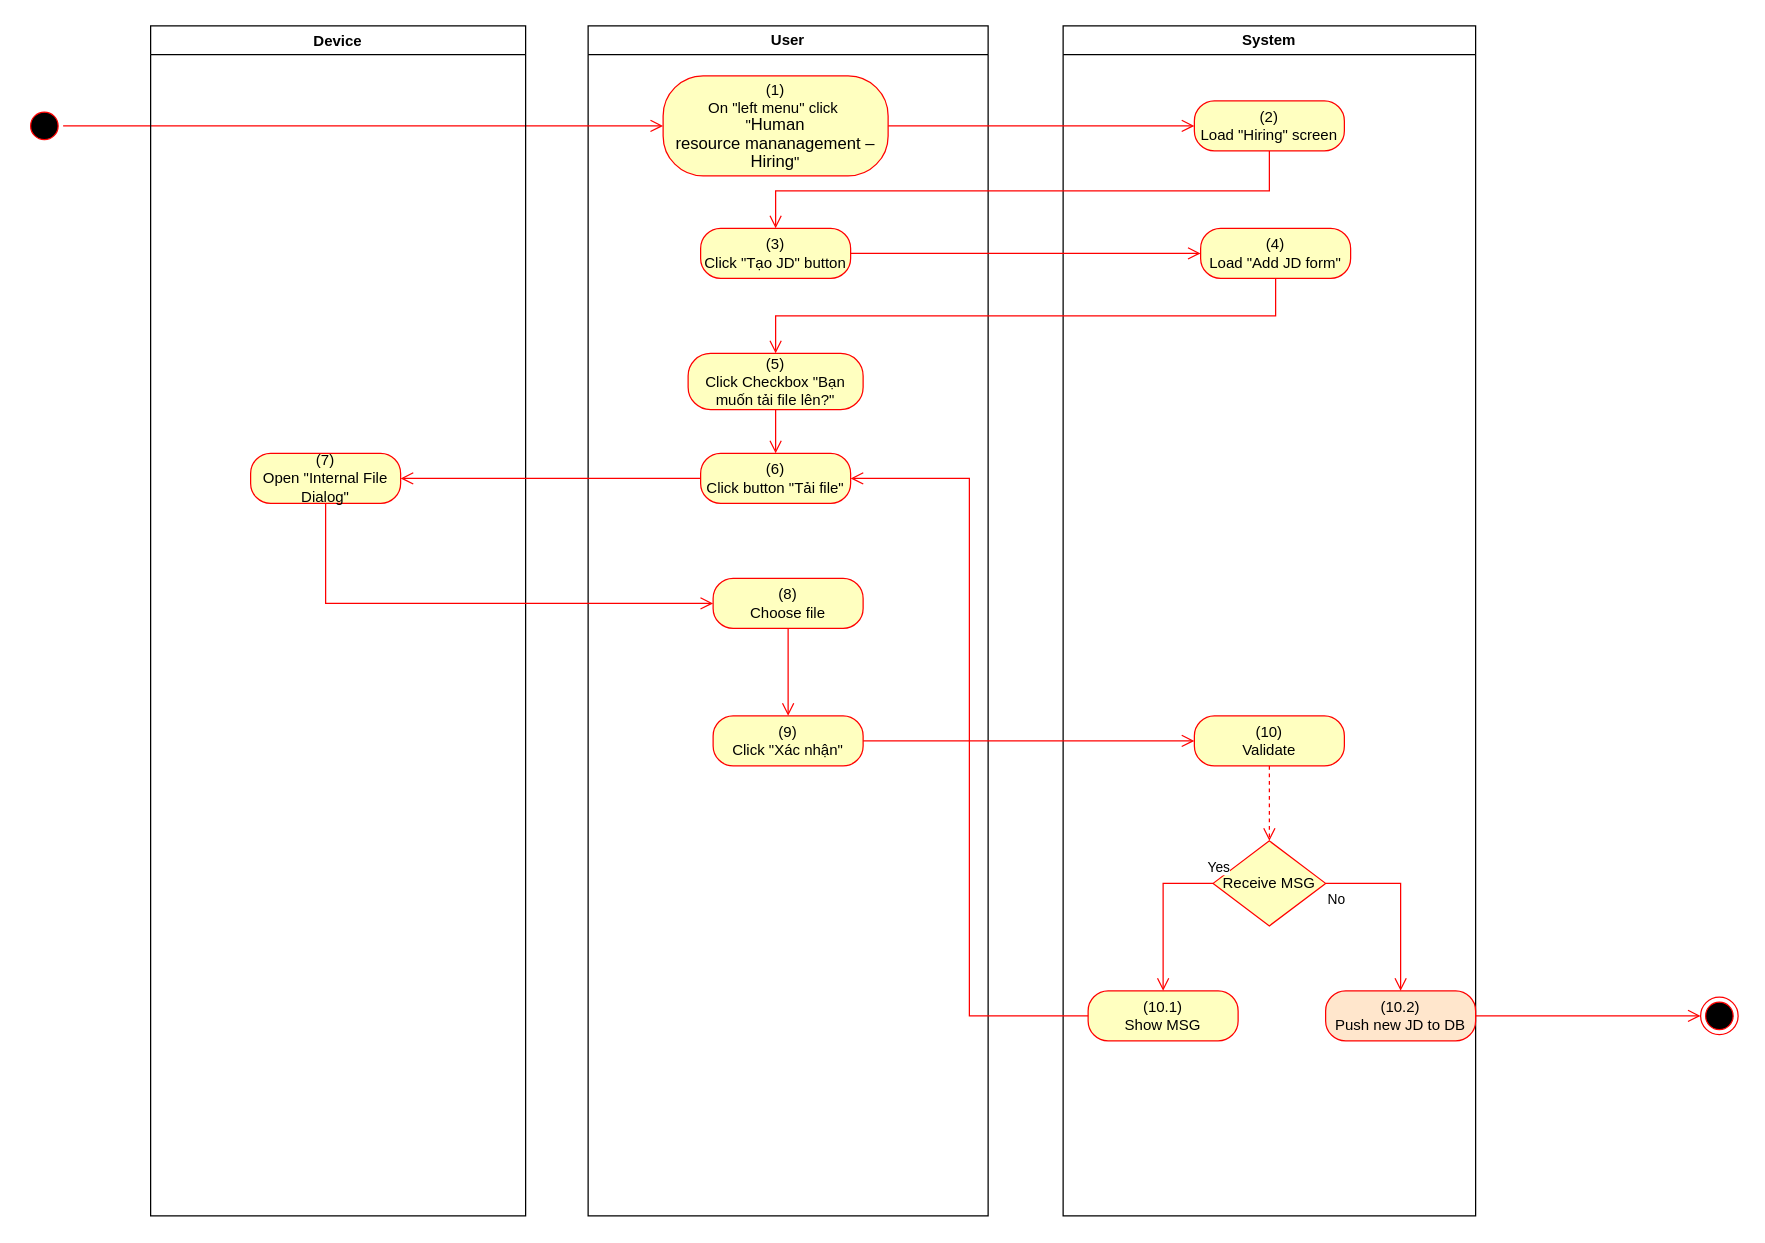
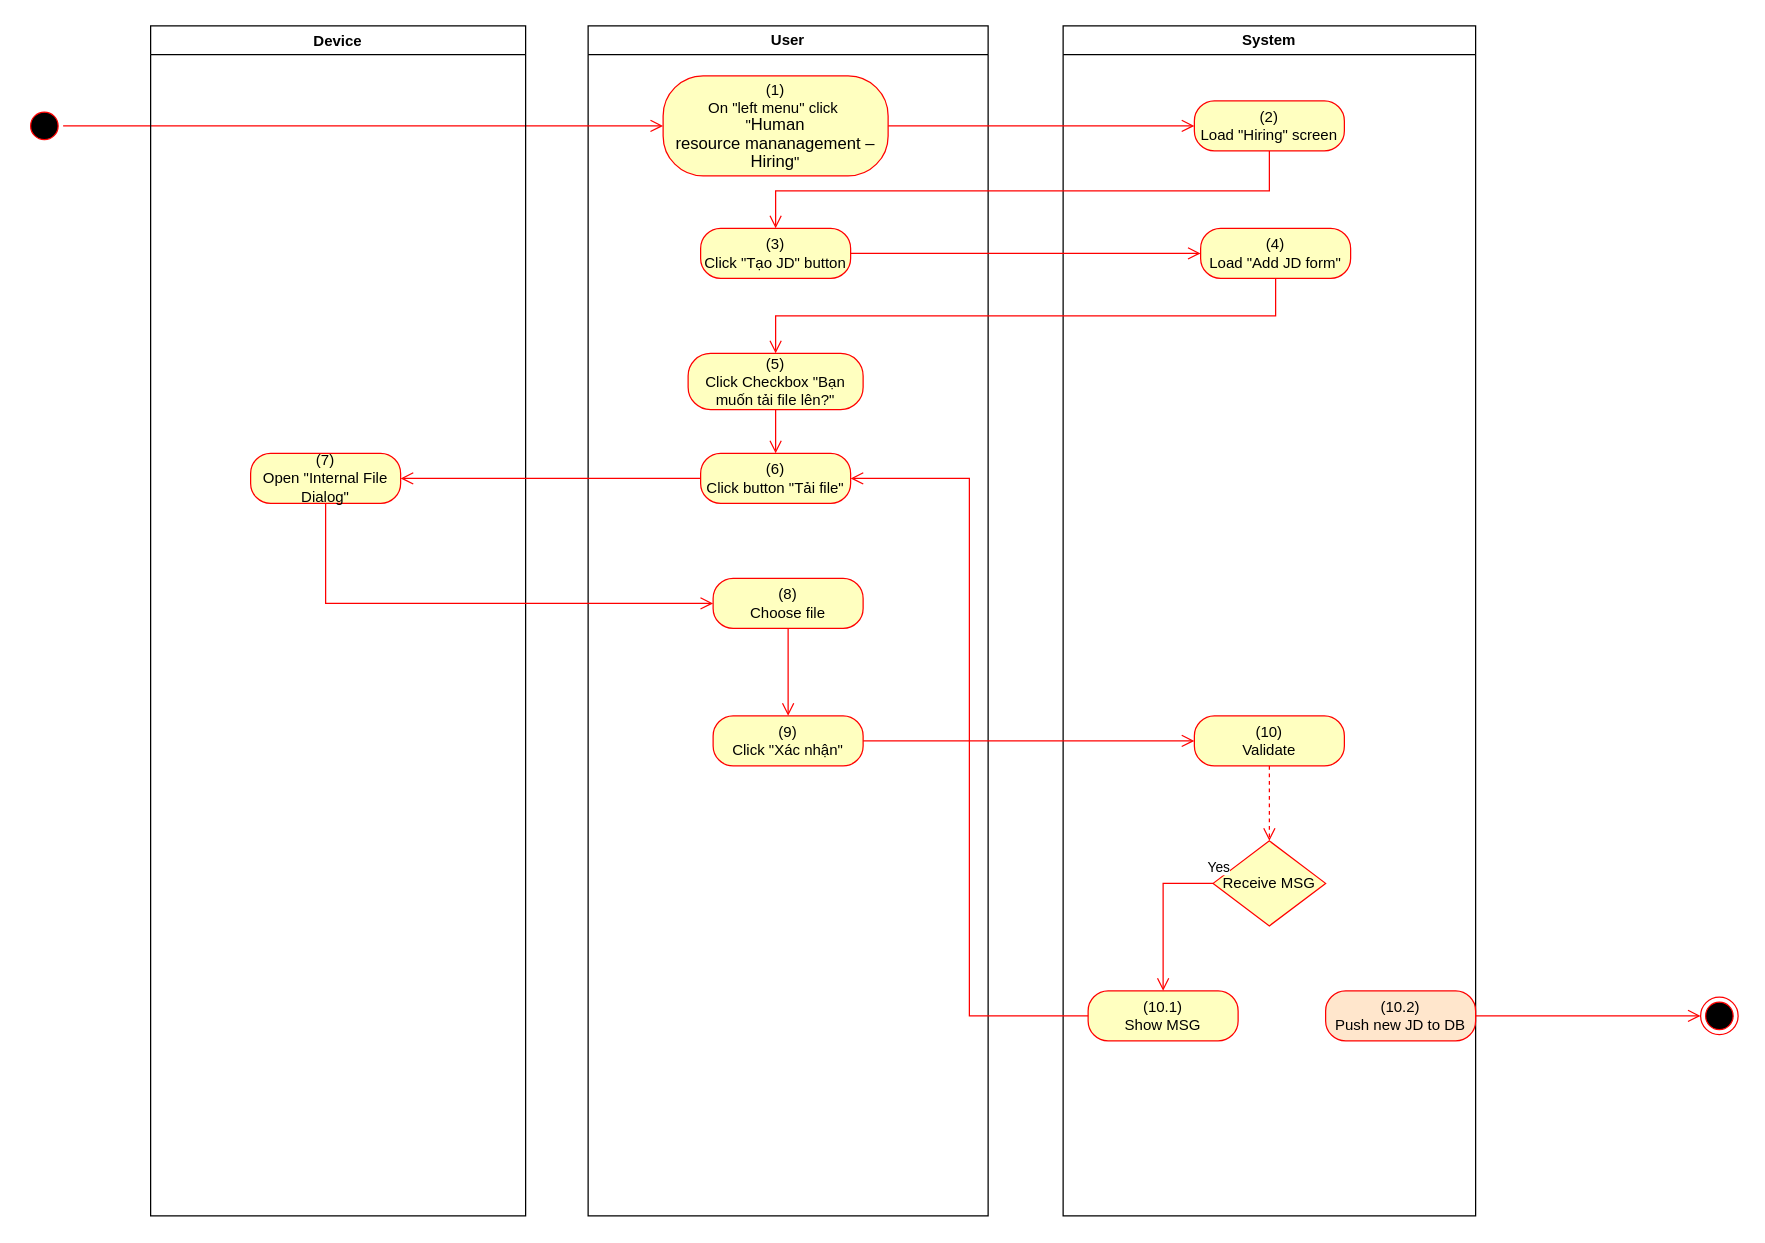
- <mxCell id="17" value="No" style="edgeStyle=orthogonalEdgeStyle;html=1;align=left;verticalAlign=top;endArrow=open;endSize=8;strokeColor=#ff0000;rounded=0;exitX=1;exitY=0.5;exitDx=0;exitDy=0;" edge="1" parent="11" source="14" target="16"><mxGeometry x="-1" relative="1" as="geometry"><mxPoint x="170" y="552" as="targetPoint" /></mxGeometry></mxCell>
